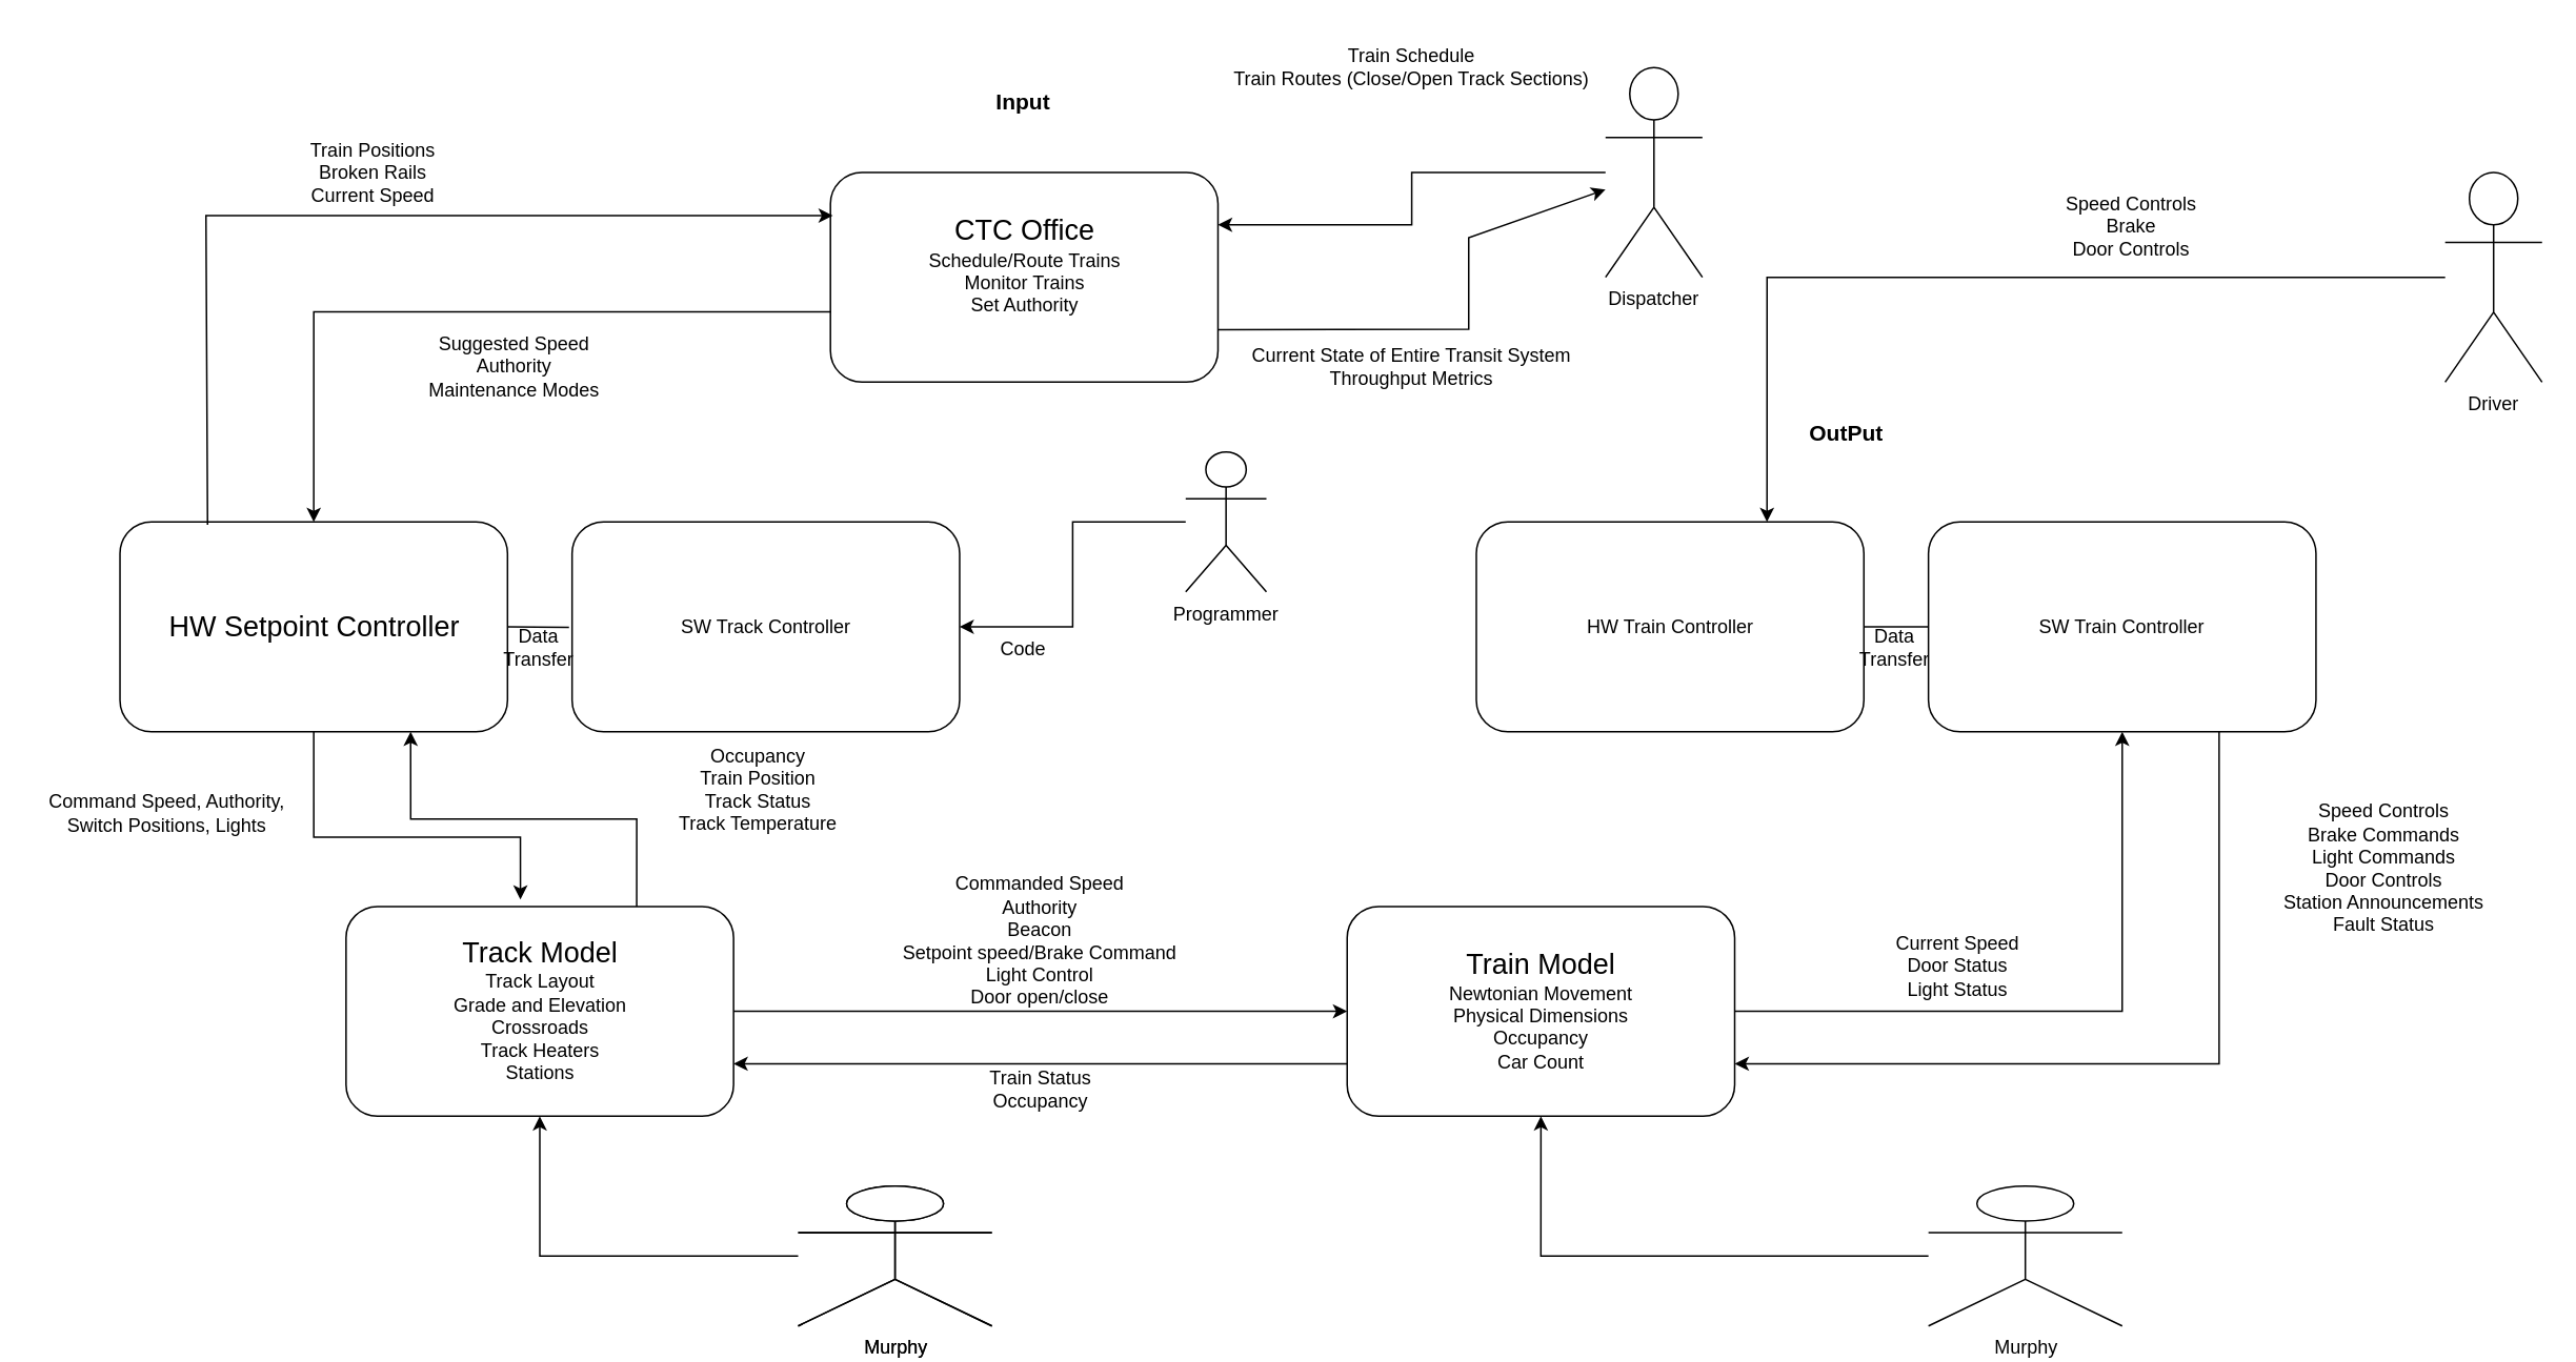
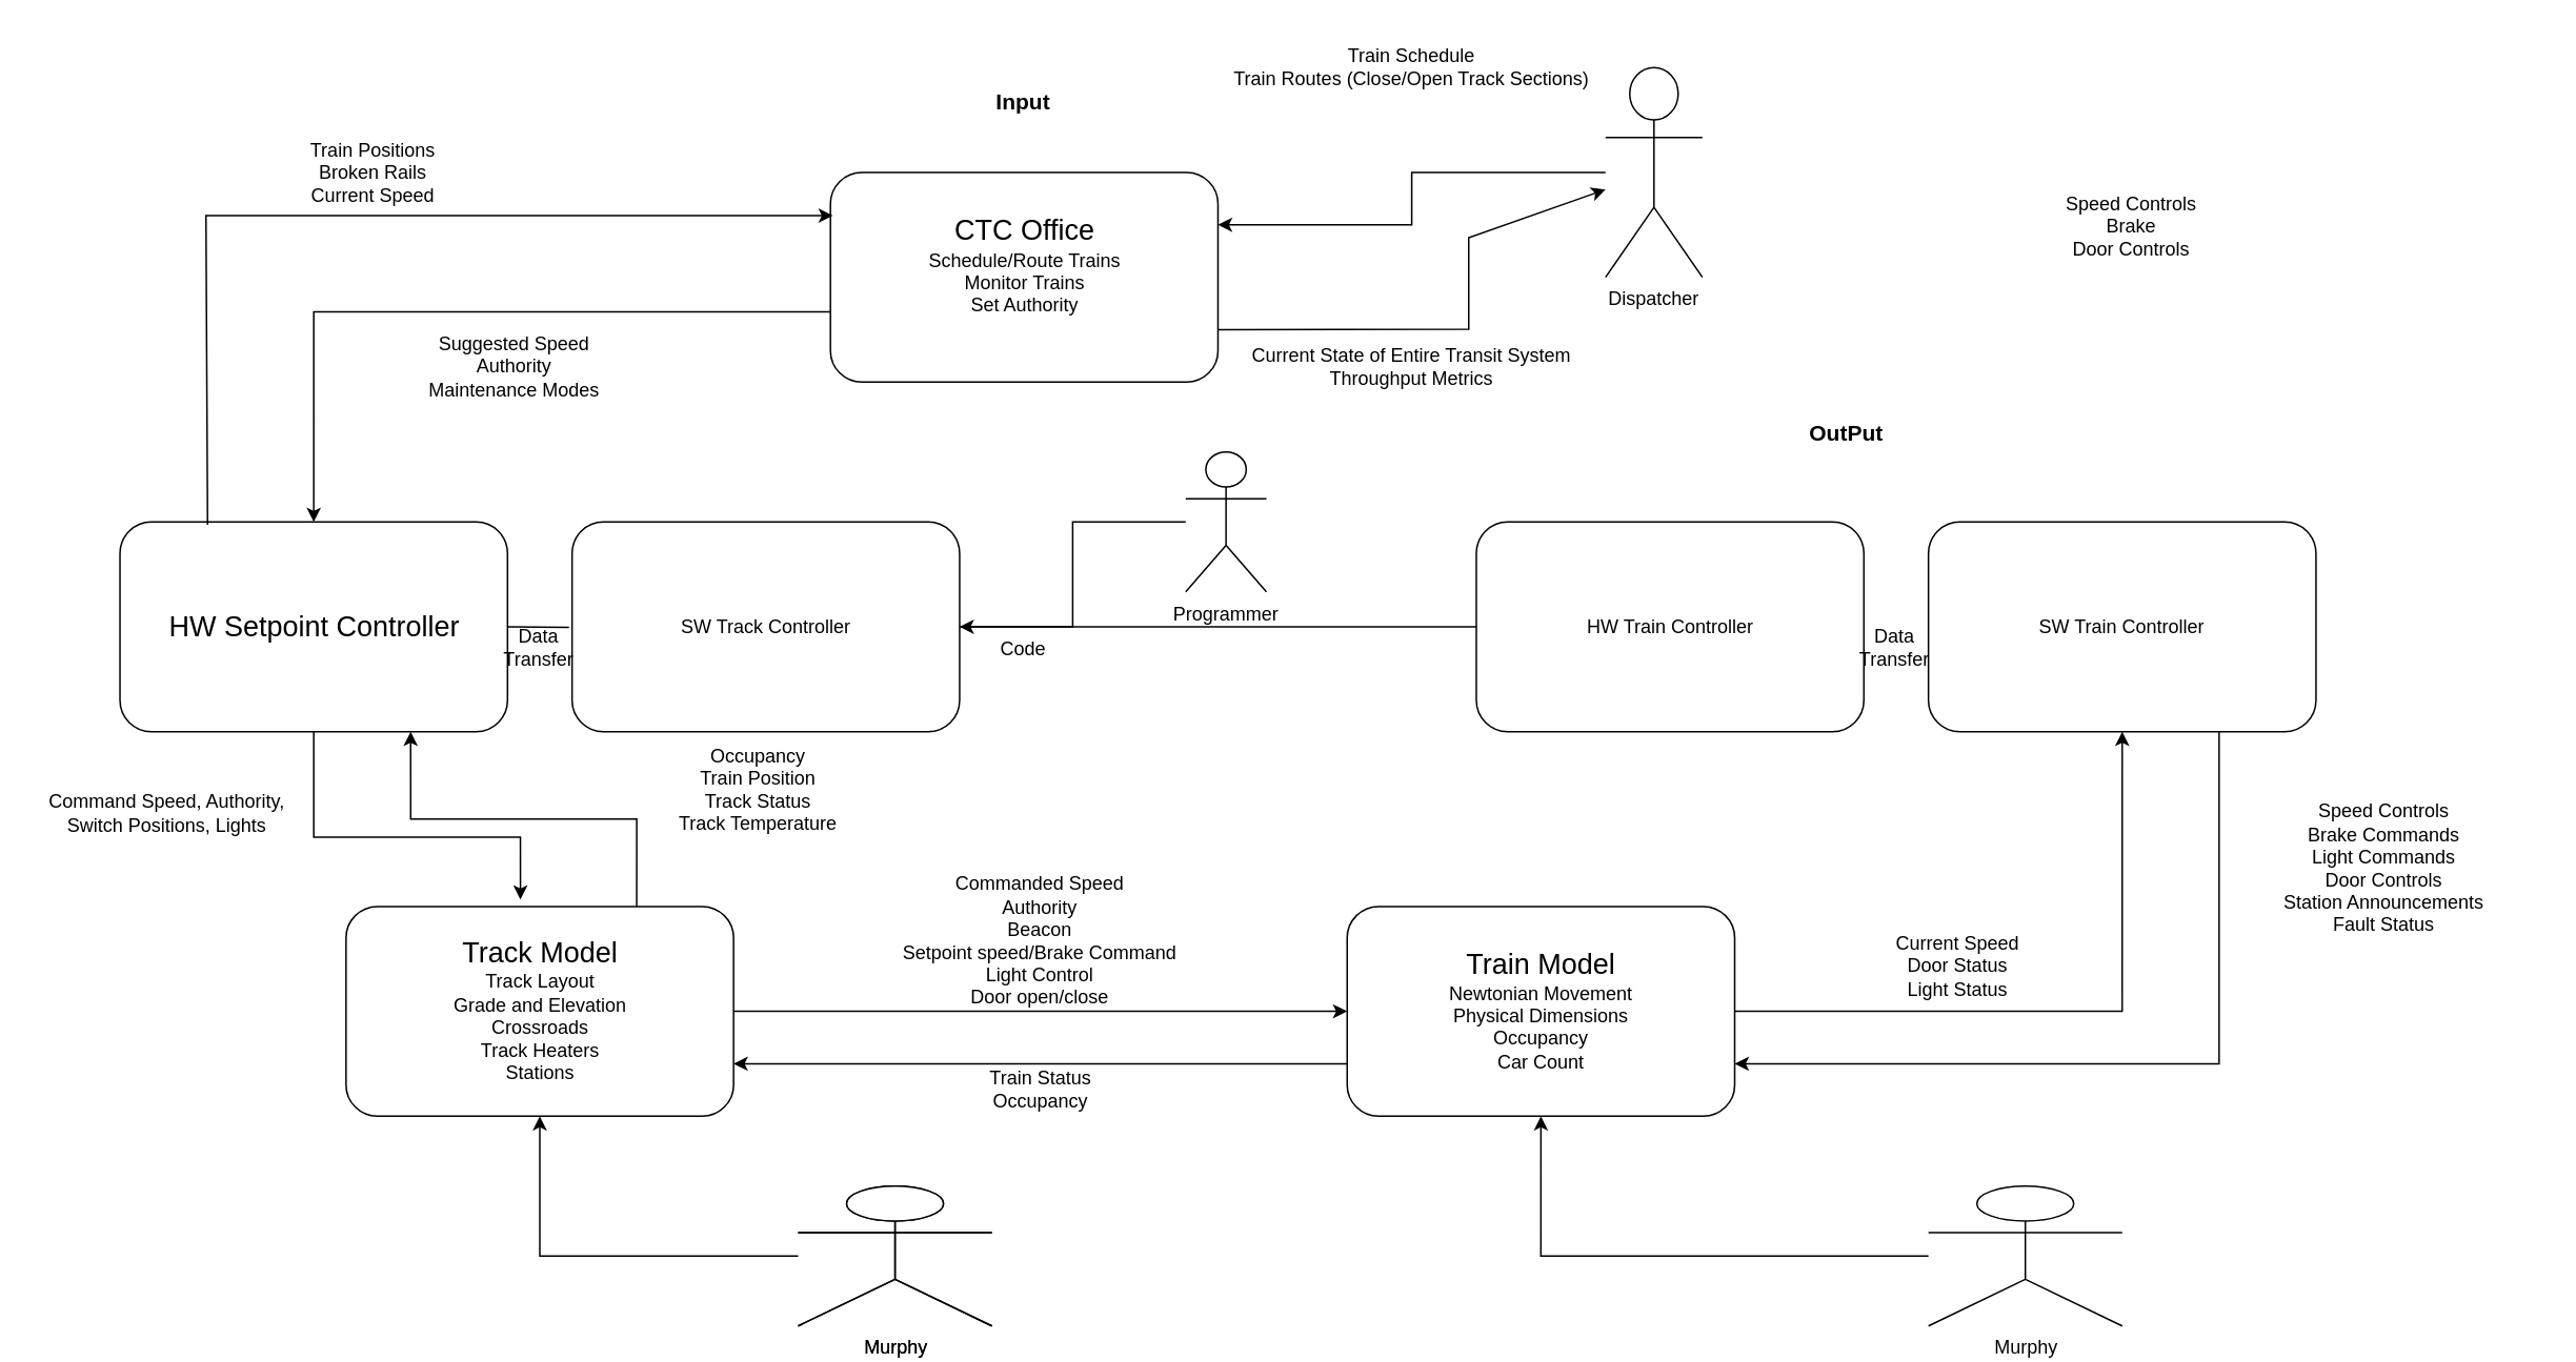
- <mxCell id="26" style="edgeStyle=orthogonalEdgeStyle;rounded=0;orthogonalLoop=1;jettySize=auto;html=1;entryX=0.75;entryY=0;entryDx=0;entryDy=0;" edge="1" parent="1" source="27" target="13"><mxGeometry x="-550" y="310" as="geometry"><mxPoint x="1120" y="320" as="targetPoint" /></mxGeometry></mxCell>
- <mxCell id="27" value="Driver" style="shape=umlActor;verticalLabelPosition=bottom;verticalAlign=top;html=1;outlineConnect=0;" vertex="1" parent="1"><mxGeometry x="1548.621" y="108.627" width="61.379" height="132.941" as="geometry" /></mxCell>
- <mxCell id="12" style="edgeStyle=orthogonalEdgeStyle;rounded=0;orthogonalLoop=1;jettySize=auto;html=1;startArrow=none;startFill=0;endArrow=none;endFill=0;" edge="1" parent="1" source="13" target="15"><mxGeometry relative="1" as="geometry" /></mxCell>
+ <mxCell id="12" style="edgeStyle=orthogonalEdgeStyle;rounded=0;orthogonalLoop=1;jettySize=auto;html=1;startArrow=none;startFill=0;endArrow=none;endFill=0;" edge="1" parent="1" source="13" target="5"><mxGeometry relative="1" as="geometry" /></mxCell>
